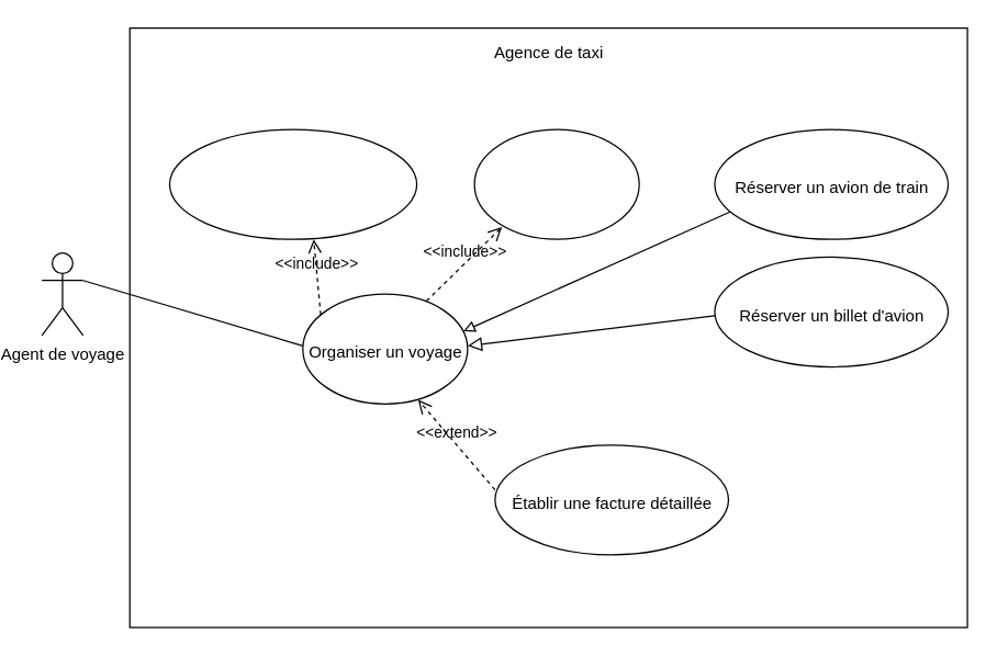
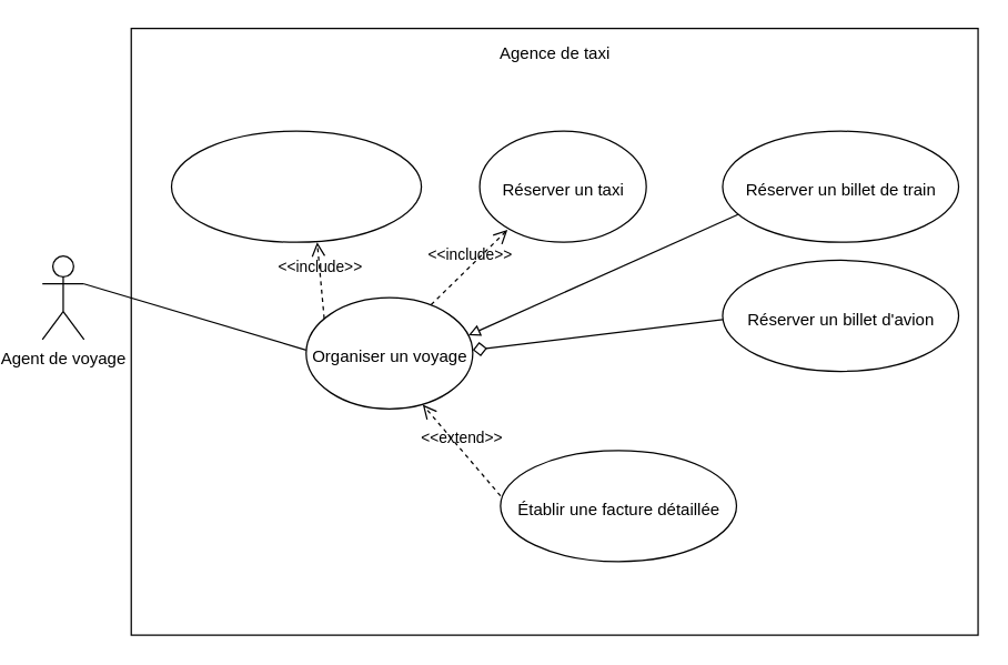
+ <mxCell id="10" value="Réserver un taxi" style="html=1;strokeColor=none;fillColor=none;align=center;verticalAlign=middle;rotatable=0;" vertex="1" parent="9"><mxGeometry y="32.667" width="120" height="20" as="geometry" /></mxCell>
- <mxCell id="12" value="Réserver un avion de train" style="html=1;strokeColor=none;fillColor=none;align=center;verticalAlign=middle;rotatable=0;" vertex="1" parent="11"><mxGeometry y="32.667" width="170" height="20" as="geometry" /></mxCell>
+ <mxCell id="12" value="Réserver un billet de train" style="html=1;strokeColor=none;fillColor=none;align=center;verticalAlign=middle;rotatable=0;" vertex="1" parent="11"><mxGeometry y="32.667" width="170" height="20" as="geometry" /></mxCell>
- <mxCell id="16" value="" style="endArrow=block;startArrow=none;endFill=0;startFill=0;endSize=8;html=1;verticalAlign=bottom;labelBackgroundColor=none;strokeWidth=1;rounded=0;entryX=1;entryY=0.25;entryDx=0;entryDy=0;exitX=0;exitY=0.5;exitDx=0;exitDy=0;" edge="1" parent="1" source="15" target="5"><mxGeometry width="160" relative="1" as="geometry"><mxPoint x="370" y="234" as="sourcePoint" /><mxPoint x="530" y="234" as="targetPoint" /></mxGeometry></mxCell>
+ <mxCell id="16" value="" style="endArrow=diamond;startArrow=none;endFill=0;startFill=0;endSize=8;html=1;verticalAlign=bottom;labelBackgroundColor=none;strokeWidth=1;rounded=0;entryX=1;entryY=0.25;entryDx=0;entryDy=0;exitX=0;exitY=0.5;exitDx=0;exitDy=0;" edge="1" parent="1" source="15" target="5"><mxGeometry width="160" relative="1" as="geometry"><mxPoint x="370" y="234" as="sourcePoint" /><mxPoint x="530" y="234" as="targetPoint" /></mxGeometry></mxCell>
